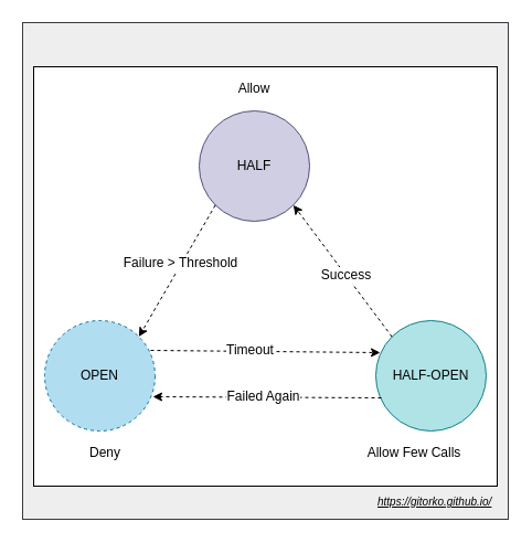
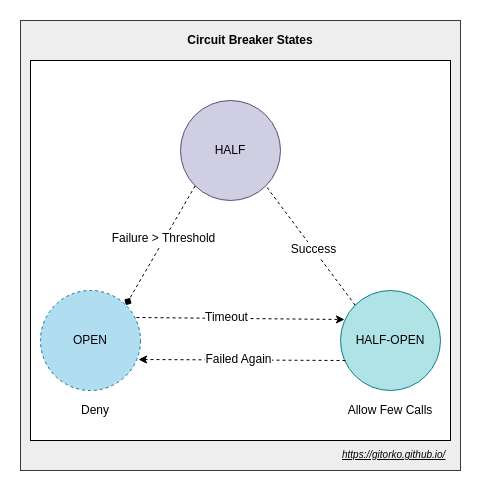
+ <mxCell id="18" value="Circuit Breaker States" style="text;html=1;strokeColor=none;fillColor=none;align=center;verticalAlign=middle;whiteSpace=wrap;rounded=0;fontStyle=1" vertex="1" parent="1"><mxGeometry x="180" y="30" width="140" height="20" as="geometry" /></mxCell>
- <mxCell id="15" value="Allow" style="text;html=1;strokeColor=none;fillColor=none;align=center;verticalAlign=middle;whiteSpace=wrap;rounded=0;" vertex="1" parent="1"><mxGeometry x="210" y="70" width="40" height="20" as="geometry" /></mxCell>
- <mxCell id="9" value="" style="endArrow=classic;html=1;exitX=0;exitY=0;exitDx=0;exitDy=0;dashed=1;entryX=1;entryY=1;entryDx=0;entryDy=0;" edge="1" parent="1" source="6" target="4"><mxGeometry width="50" height="50" relative="1" as="geometry"><mxPoint x="234.645" y="195.355" as="sourcePoint" /><mxPoint x="340" y="120" as="targetPoint" /></mxGeometry></mxCell>
+ <mxCell id="9" value="" style="endArrow=none;html=1;exitX=0;exitY=0;exitDx=0;exitDy=0;dashed=1;entryX=1;entryY=1;entryDx=0;entryDy=0;" edge="1" parent="1" source="6" target="4"><mxGeometry width="50" height="50" relative="1" as="geometry"><mxPoint x="234.645" y="195.355" as="sourcePoint" /><mxPoint x="340" y="120" as="targetPoint" /></mxGeometry></mxCell>
- <mxCell id="7" value="" style="endArrow=classic;html=1;entryX=1;entryY=0;entryDx=0;entryDy=0;exitX=0;exitY=1;exitDx=0;exitDy=0;dashed=1;" edge="1" parent="1" source="4" target="5"><mxGeometry width="50" height="50" relative="1" as="geometry"><mxPoint x="220" y="250" as="sourcePoint" /><mxPoint x="270" y="200" as="targetPoint" /></mxGeometry></mxCell>
+ <mxCell id="7" value="" style="endArrow=diamond;html=1;entryX=1;entryY=0;entryDx=0;entryDy=0;exitX=0;exitY=1;exitDx=0;exitDy=0;dashed=1;" edge="1" parent="1" source="4" target="5"><mxGeometry width="50" height="50" relative="1" as="geometry"><mxPoint x="220" y="250" as="sourcePoint" /><mxPoint x="270" y="200" as="targetPoint" /></mxGeometry></mxCell>
- <mxCell id="16" value="Allow Few Calls" style="text;html=1;strokeColor=none;fillColor=none;align=center;verticalAlign=middle;whiteSpace=wrap;rounded=0;" vertex="1" parent="1"><mxGeometry x="330" y="400" width="90" height="20" as="geometry" /></mxCell>
+ <mxCell id="16" value="Allow Few Calls" style="text;html=1;strokeColor=none;fillColor=none;align=center;verticalAlign=middle;whiteSpace=wrap;rounded=0;" vertex="1" parent="1"><mxGeometry x="345" y="400" width="90" height="20" as="geometry" /></mxCell>
